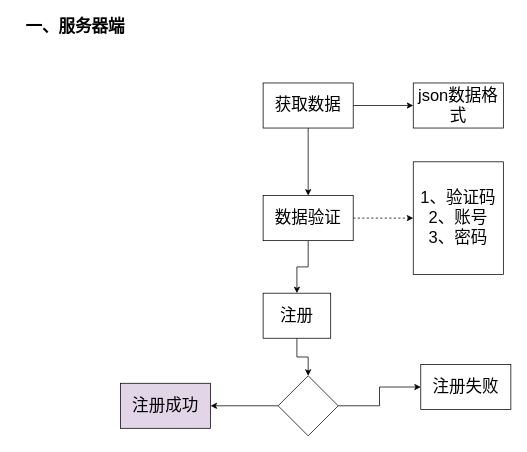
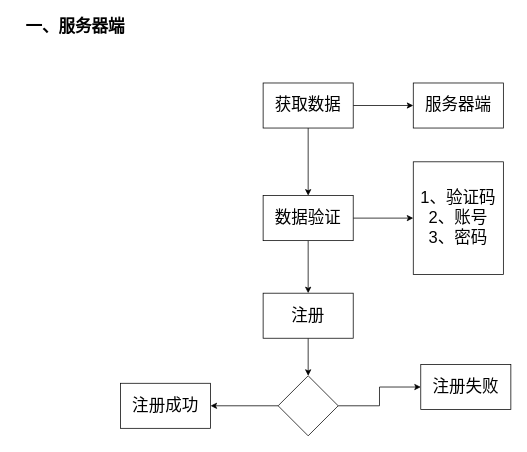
- <mxCell id="6" value="json数据格式" style="rounded=0;whiteSpace=wrap;html=1;fontSize=22;" vertex="1" parent="1"><mxGeometry x="550" y="110" width="120" height="60" as="geometry" /></mxCell>
+ <mxCell id="6" value="服务器端" style="rounded=0;whiteSpace=wrap;html=1;fontSize=22;" vertex="1" parent="1"><mxGeometry x="550" y="110" width="120" height="60" as="geometry" /></mxCell>
- <mxCell id="8" value="" style="edgeStyle=orthogonalEdgeStyle;rounded=0;orthogonalLoop=1;jettySize=auto;html=1;fontSize=22;dashed=1;" edge="1" parent="1" source="9" target="10"><mxGeometry relative="1" as="geometry" /></mxCell>
+ <mxCell id="8" value="" style="edgeStyle=orthogonalEdgeStyle;rounded=0;orthogonalLoop=1;jettySize=auto;html=1;fontSize=22;" edge="1" parent="1" source="9" target="10"><mxGeometry relative="1" as="geometry" /></mxCell>
- <mxCell id="13" value="注册" style="rounded=0;whiteSpace=wrap;html=1;fontSize=22;" vertex="1" parent="1"><mxGeometry x="350" y="390" width="90" height="60" as="geometry" /></mxCell>
+ <mxCell id="13" value="注册" style="rounded=0;whiteSpace=wrap;html=1;fontSize=22;" vertex="1" parent="1"><mxGeometry x="350" y="390" width="120" height="60" as="geometry" /></mxCell>
- <mxCell id="17" value="注册成功" style="rounded=0;whiteSpace=wrap;html=1;fontSize=22;fillColor=#e1d5e7;" vertex="1" parent="1"><mxGeometry x="160" y="510" width="120" height="60" as="geometry" /></mxCell>
+ <mxCell id="17" value="注册成功" style="rounded=0;whiteSpace=wrap;html=1;fontSize=22;" vertex="1" parent="1"><mxGeometry x="160" y="510" width="120" height="60" as="geometry" /></mxCell>
